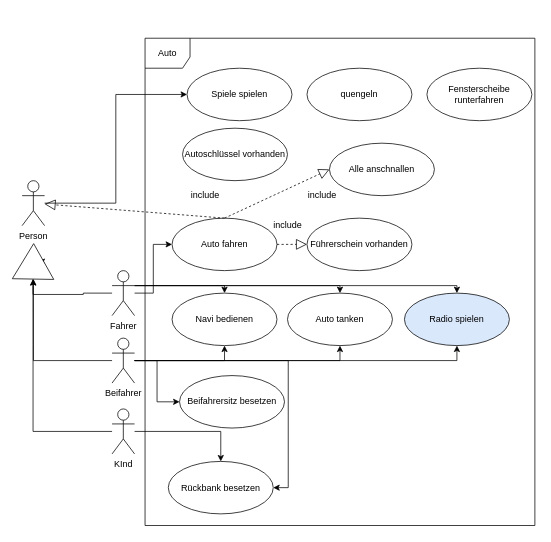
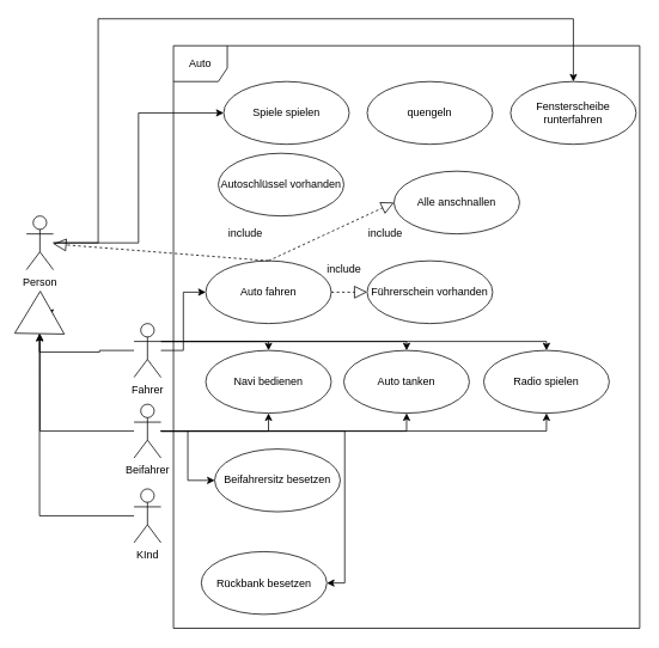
+ <mxCell id="3" style="edgeStyle=orthogonalEdgeStyle;rounded=0;orthogonalLoop=1;jettySize=auto;html=1;entryX=0.5;entryY=0;entryDx=0;entryDy=0;" edge="1" parent="1" source="4" target="26"><mxGeometry relative="1" as="geometry"><Array as="points"><mxPoint x="109" y="270" /><mxPoint x="109" y="20" /><mxPoint x="639" y="20" /></Array></mxGeometry></mxCell>
- <mxCell id="29" value="Radio spielen" style="ellipse;whiteSpace=wrap;html=1;fillColor=#dae8fc;" vertex="1" parent="1"><mxGeometry x="539" y="390" width="140" height="70" as="geometry" /></mxCell>
+ <mxCell id="29" value="Radio spielen" style="ellipse;whiteSpace=wrap;html=1;" vertex="1" parent="1"><mxGeometry x="539" y="390" width="140" height="70" as="geometry" /></mxCell>
- <mxCell id="15" style="edgeStyle=orthogonalEdgeStyle;rounded=0;orthogonalLoop=1;jettySize=auto;html=1;" edge="1" parent="1" source="16" target="31"><mxGeometry relative="1" as="geometry" /></mxCell>
